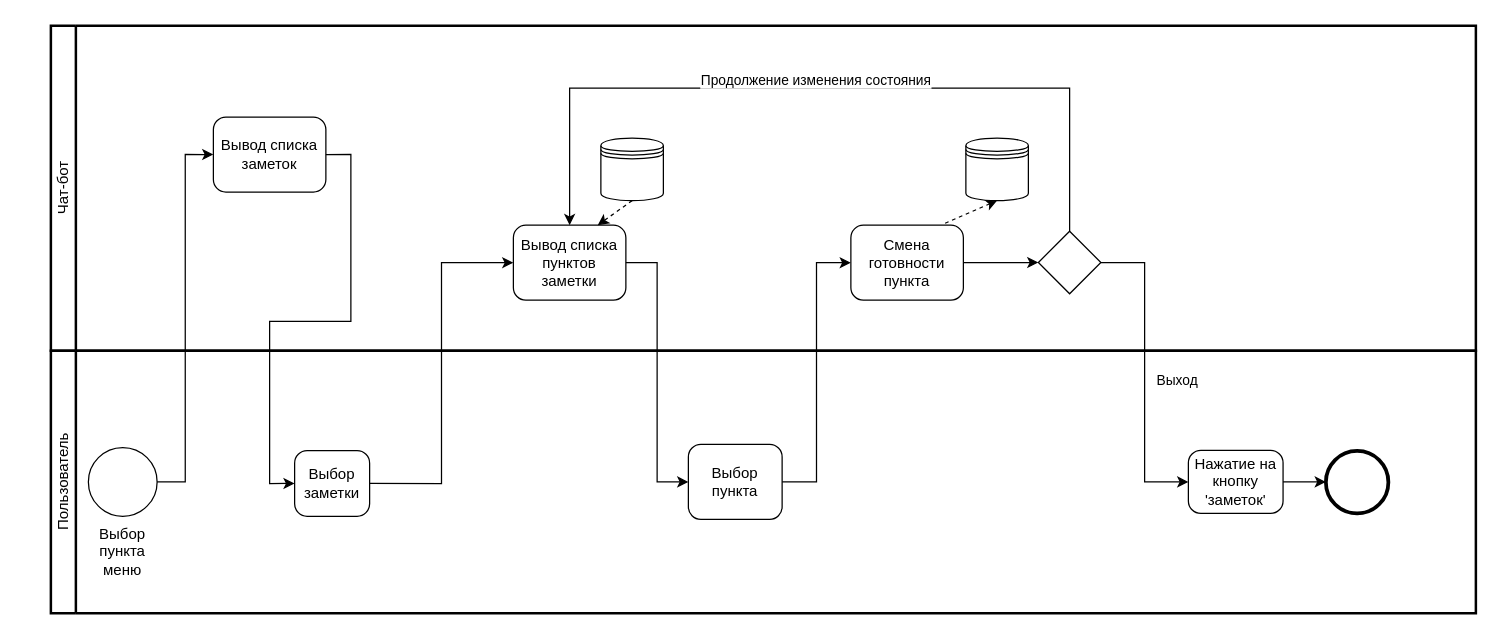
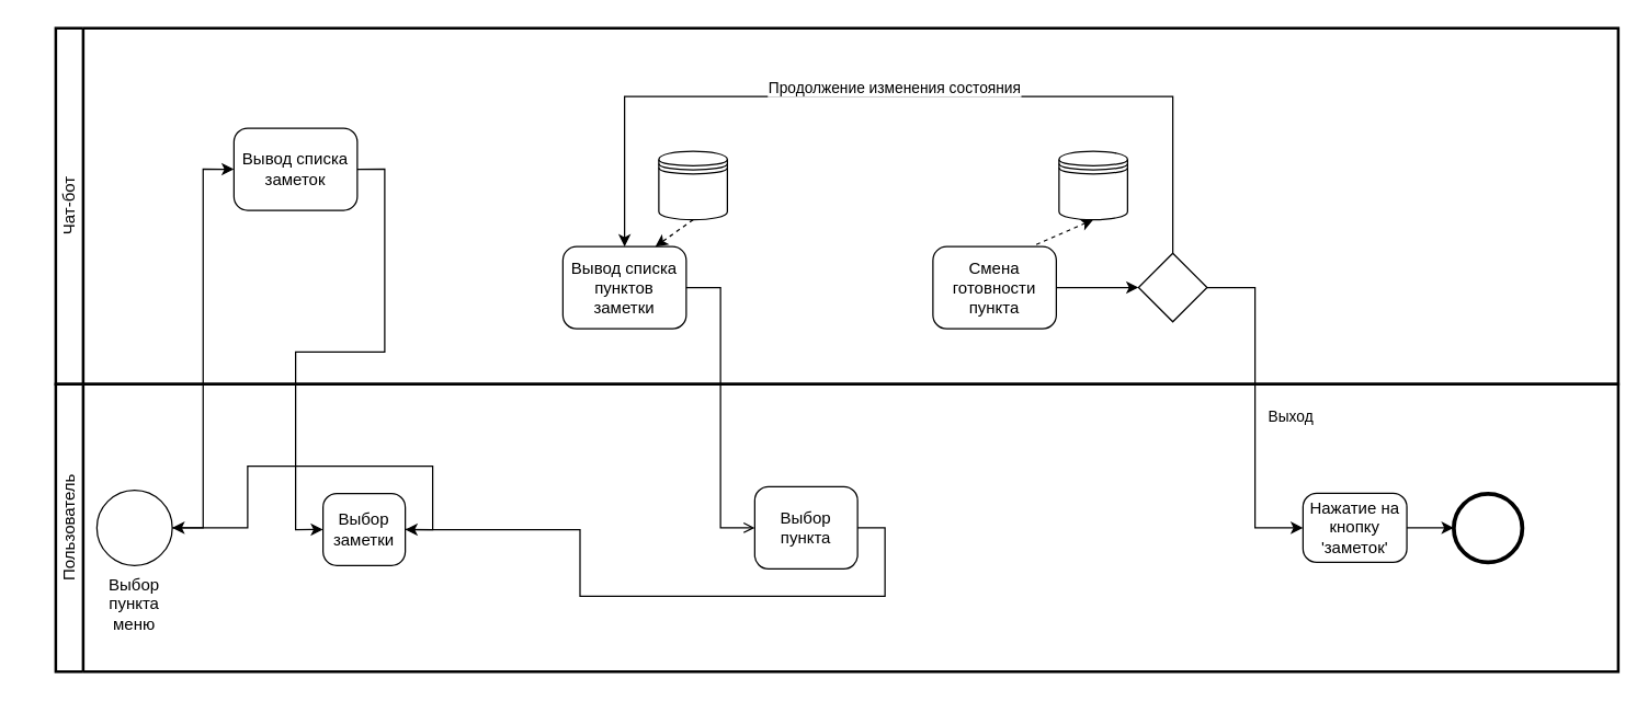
- <mxCell id="25" style="edgeStyle=orthogonalEdgeStyle;rounded=0;orthogonalLoop=1;jettySize=auto;html=1;exitX=1;exitY=0.5;exitDx=0;exitDy=0;exitPerimeter=0;entryX=0;entryY=0.5;entryDx=0;entryDy=0;entryPerimeter=0;" parent="1" source="18" target="4" edge="1"><mxGeometry relative="1" as="geometry" /></mxCell>
+ <mxCell id="25" style="edgeStyle=orthogonalEdgeStyle;rounded=0;orthogonalLoop=1;jettySize=auto;html=1;exitX=1;exitY=0.5;exitDx=0;exitDy=0;exitPerimeter=0;" parent="1" source="18" target="17" edge="1"><mxGeometry relative="1" as="geometry" /></mxCell>
- <mxCell id="27" style="edgeStyle=orthogonalEdgeStyle;rounded=0;orthogonalLoop=1;jettySize=auto;html=1;exitX=1;exitY=0.5;exitDx=0;exitDy=0;exitPerimeter=0;entryX=0;entryY=0.5;entryDx=0;entryDy=0;entryPerimeter=0;" parent="1" source="20" target="5" edge="1"><mxGeometry relative="1" as="geometry" /></mxCell>
+ <mxCell id="27" style="edgeStyle=orthogonalEdgeStyle;rounded=0;orthogonalLoop=1;jettySize=auto;html=1;exitX=1;exitY=0.5;exitDx=0;exitDy=0;exitPerimeter=0;" parent="1" source="20" target="18" edge="1"><mxGeometry relative="1" as="geometry" /></mxCell>
- <mxCell id="26" style="edgeStyle=orthogonalEdgeStyle;rounded=0;orthogonalLoop=1;jettySize=auto;html=1;exitX=1;exitY=0.5;exitDx=0;exitDy=0;exitPerimeter=0;entryX=0;entryY=0.5;entryDx=0;entryDy=0;entryPerimeter=0;" parent="1" source="4" target="20" edge="1"><mxGeometry relative="1" as="geometry" /></mxCell>
+ <mxCell id="26" style="edgeStyle=orthogonalEdgeStyle;rounded=0;orthogonalLoop=1;jettySize=auto;html=1;exitX=1;exitY=0.5;exitDx=0;exitDy=0;exitPerimeter=0;entryX=0;entryY=0.5;entryDx=0;entryDy=0;entryPerimeter=0;endArrow=open;" parent="1" source="4" target="20" edge="1"><mxGeometry relative="1" as="geometry" /></mxCell>
